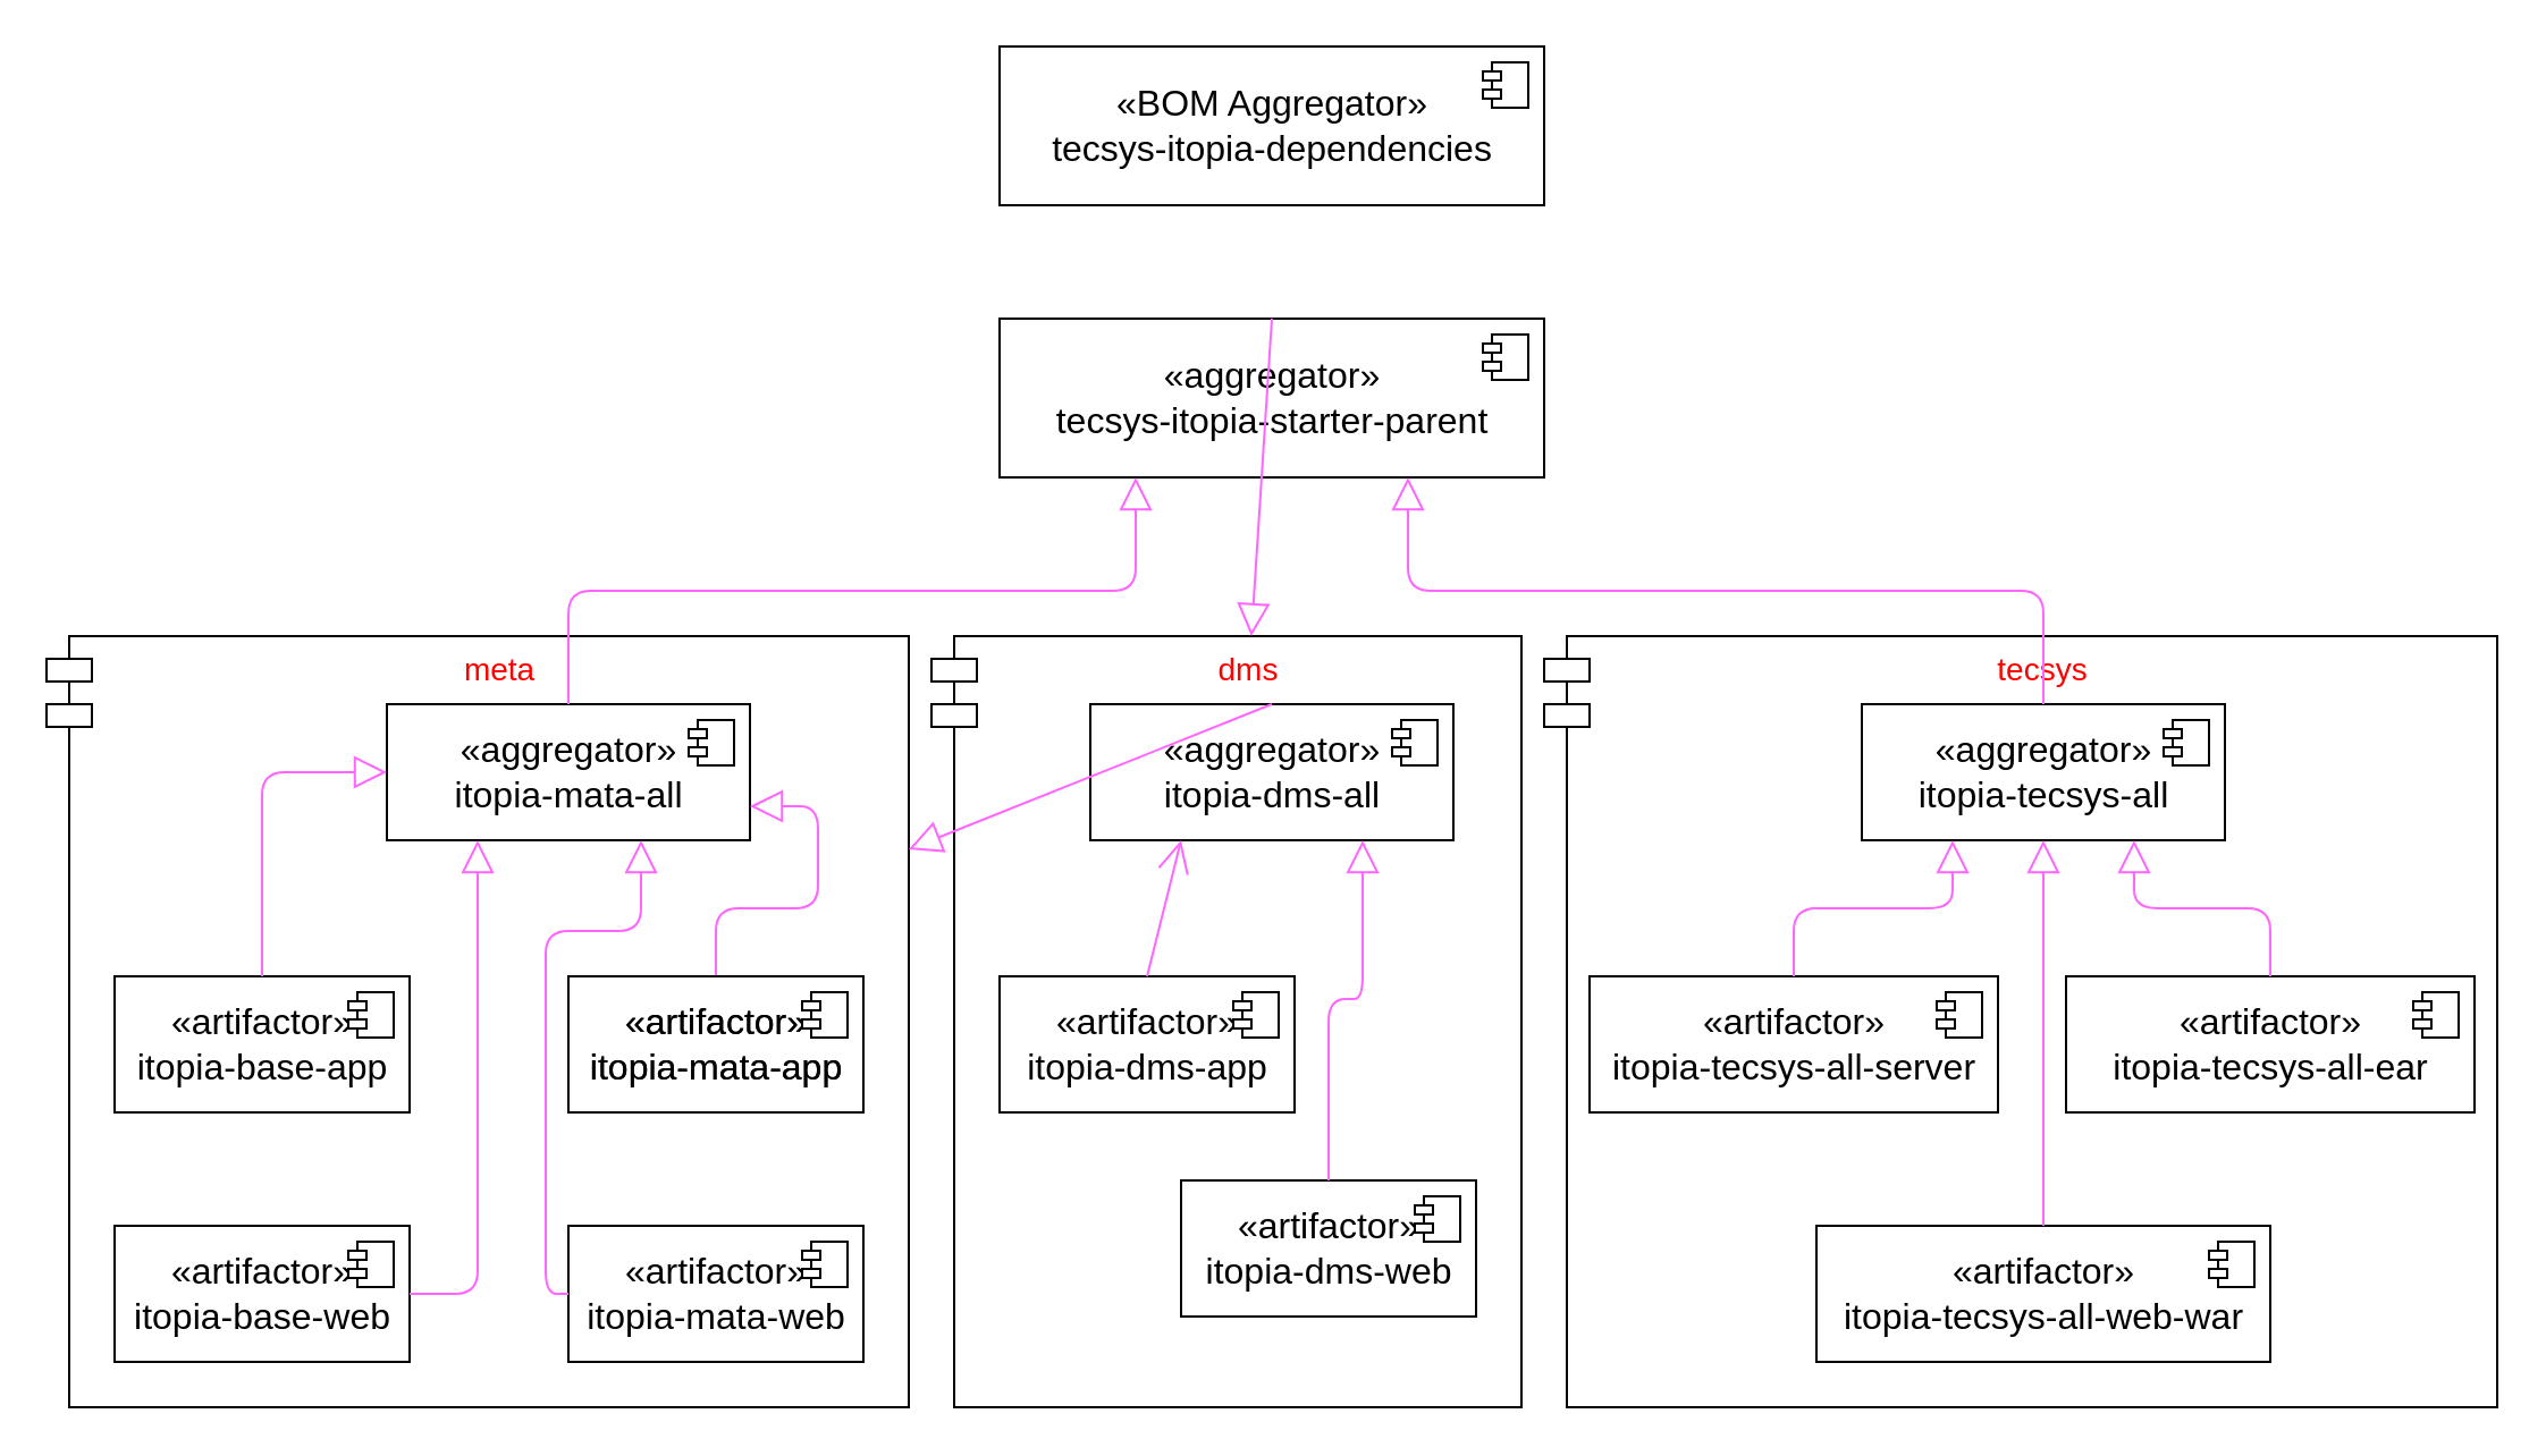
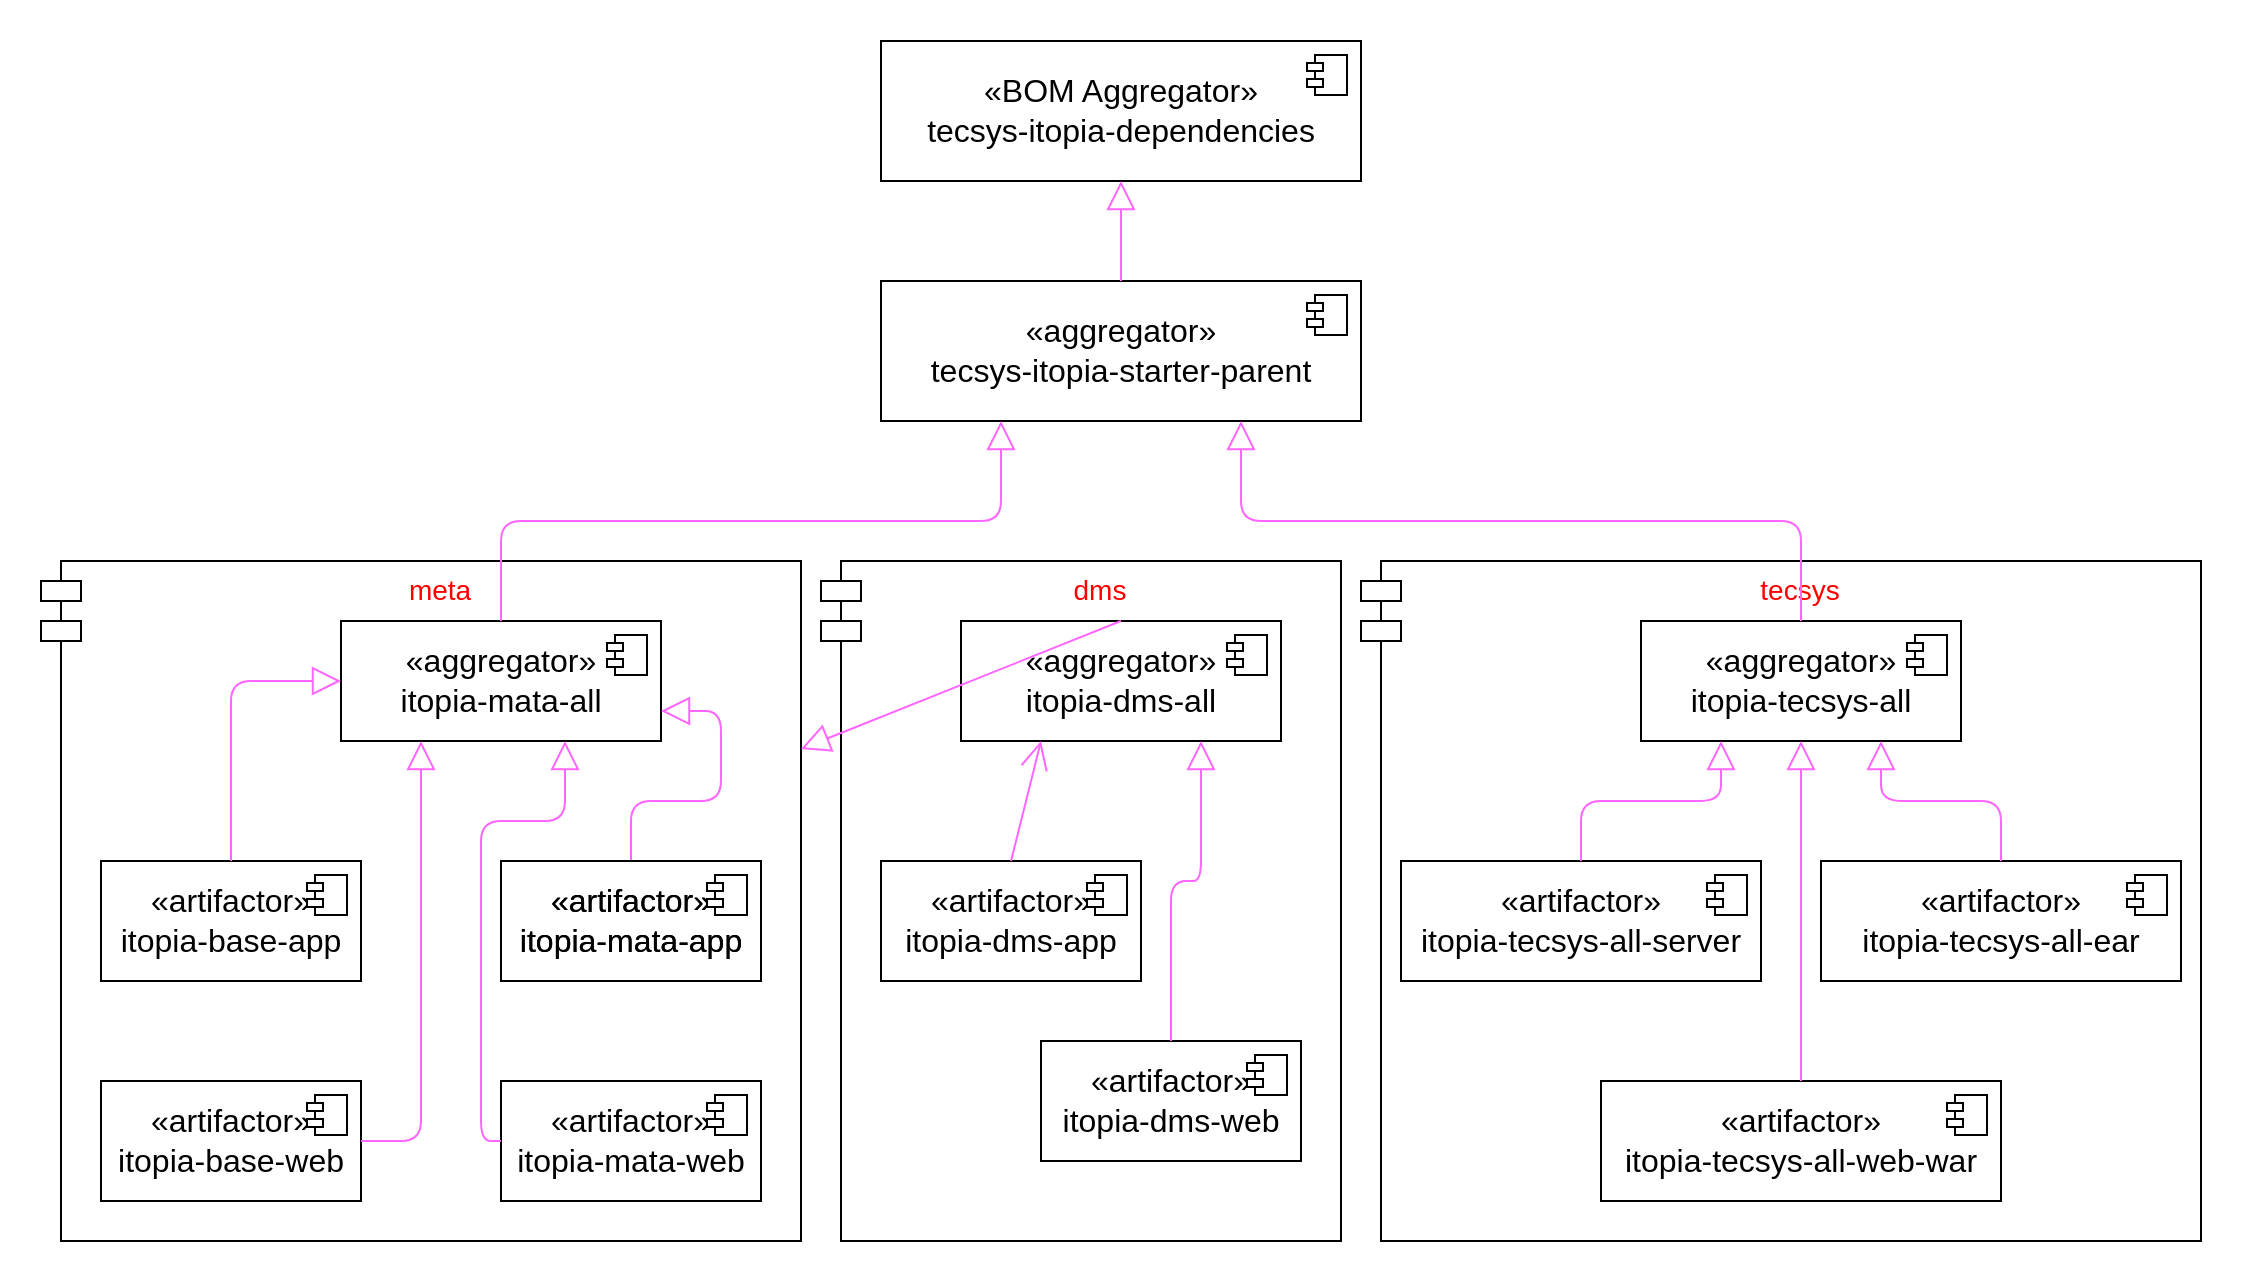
- <mxCell id="9" value="" style="endArrow=block;endFill=0;endSize=12;html=1;strokeColor=#FF66FF;strokeWidth=1;exitX=0.5;exitY=0;exitDx=0;exitDy=0;" edge="1" parent="1" source="7" target="3"><mxGeometry width="160" relative="1" as="geometry"><mxPoint x="550" y="350" as="sourcePoint" /><mxPoint x="710" y="350" as="targetPoint" /></mxGeometry></mxCell>
+ <mxCell id="9" value="" style="endArrow=block;endFill=0;endSize=12;html=1;strokeColor=#FF66FF;strokeWidth=1;entryX=0.5;entryY=1;entryDx=0;entryDy=0;exitX=0.5;exitY=0;exitDx=0;exitDy=0;" edge="1" parent="1" source="7" target="5"><mxGeometry width="160" relative="1" as="geometry"><mxPoint x="550" y="350" as="sourcePoint" /><mxPoint x="710" y="350" as="targetPoint" /></mxGeometry></mxCell>
